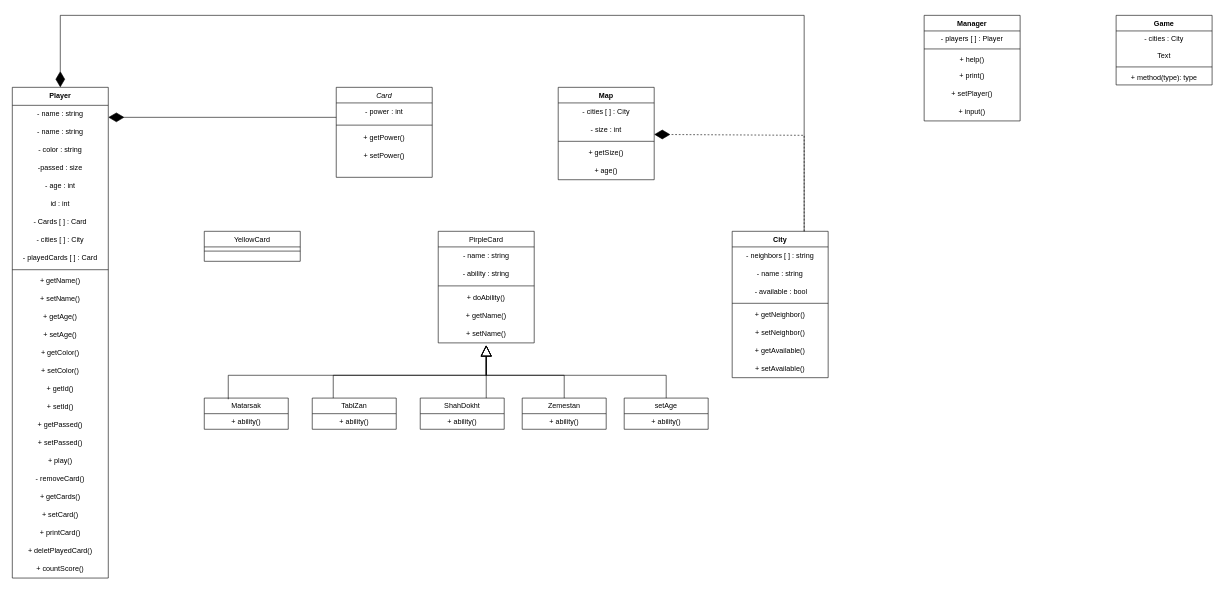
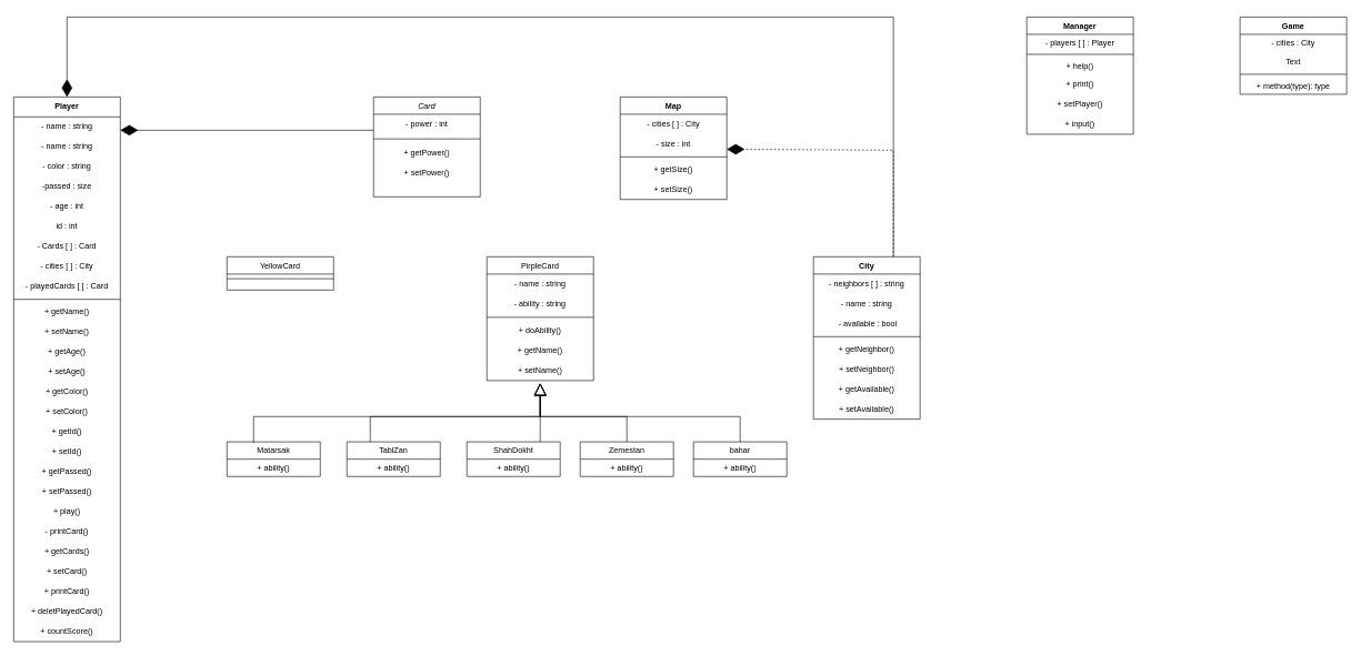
- <mxCell id="21" value="+ age()" style="text;strokeColor=none;align=center;fillColor=none;html=1;verticalAlign=middle;whiteSpace=wrap;rounded=0;" parent="16" vertex="1"><mxGeometry y="124" width="160" height="30" as="geometry" /></mxCell>
+ <mxCell id="21" value="+ setSize()" style="text;strokeColor=none;align=center;fillColor=none;html=1;verticalAlign=middle;whiteSpace=wrap;rounded=0;" parent="16" vertex="1"><mxGeometry y="124" width="160" height="30" as="geometry" /></mxCell>
- <mxCell id="68" value="setAge" style="swimlane;fontStyle=0;childLayout=stackLayout;horizontal=1;startSize=26;fillColor=none;horizontalStack=0;resizeParent=1;resizeParentMax=0;resizeLast=0;collapsible=1;marginBottom=0;whiteSpace=wrap;html=1;" parent="1" vertex="1"><mxGeometry x="1040" y="658" width="140" height="52" as="geometry" /></mxCell>
+ <mxCell id="68" value="bahar" style="swimlane;fontStyle=0;childLayout=stackLayout;horizontal=1;startSize=26;fillColor=none;horizontalStack=0;resizeParent=1;resizeParentMax=0;resizeLast=0;collapsible=1;marginBottom=0;whiteSpace=wrap;html=1;" parent="1" vertex="1"><mxGeometry x="1040" y="658" width="140" height="52" as="geometry" /></mxCell>
- <mxCell id="44" value="- removeCard()" style="text;strokeColor=none;align=center;fillColor=none;html=1;verticalAlign=middle;whiteSpace=wrap;rounded=0;" parent="22" vertex="1"><mxGeometry y="638" width="160" height="30" as="geometry" /></mxCell>
+ <mxCell id="44" value="- printCard()" style="text;strokeColor=none;align=center;fillColor=none;html=1;verticalAlign=middle;whiteSpace=wrap;rounded=0;" parent="22" vertex="1"><mxGeometry y="638" width="160" height="30" as="geometry" /></mxCell>
